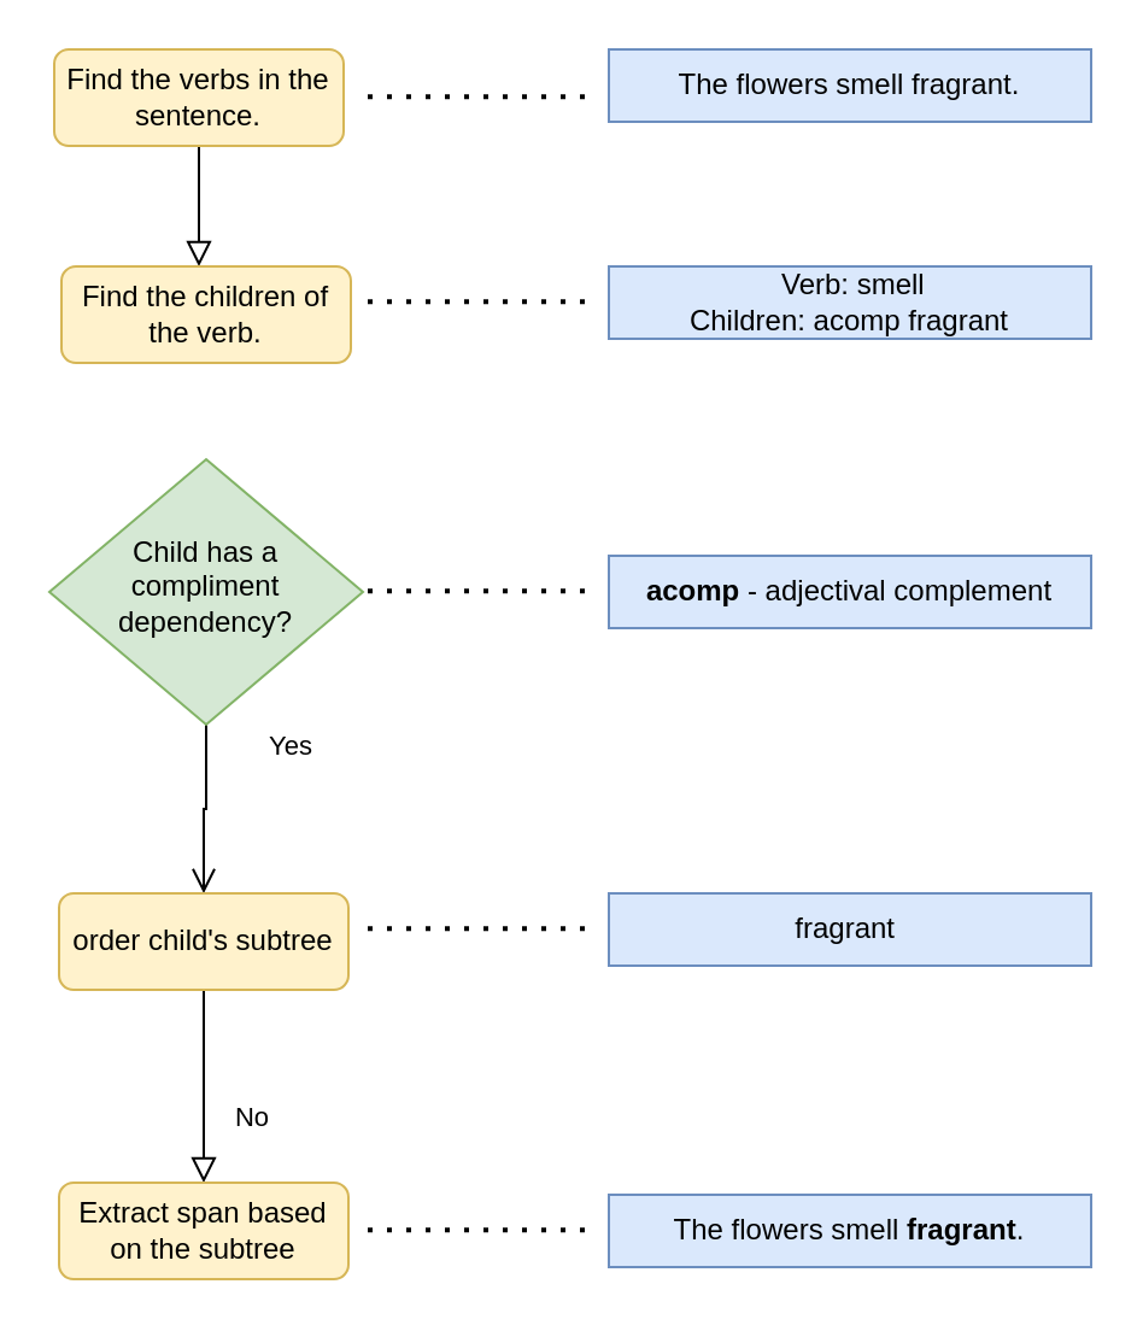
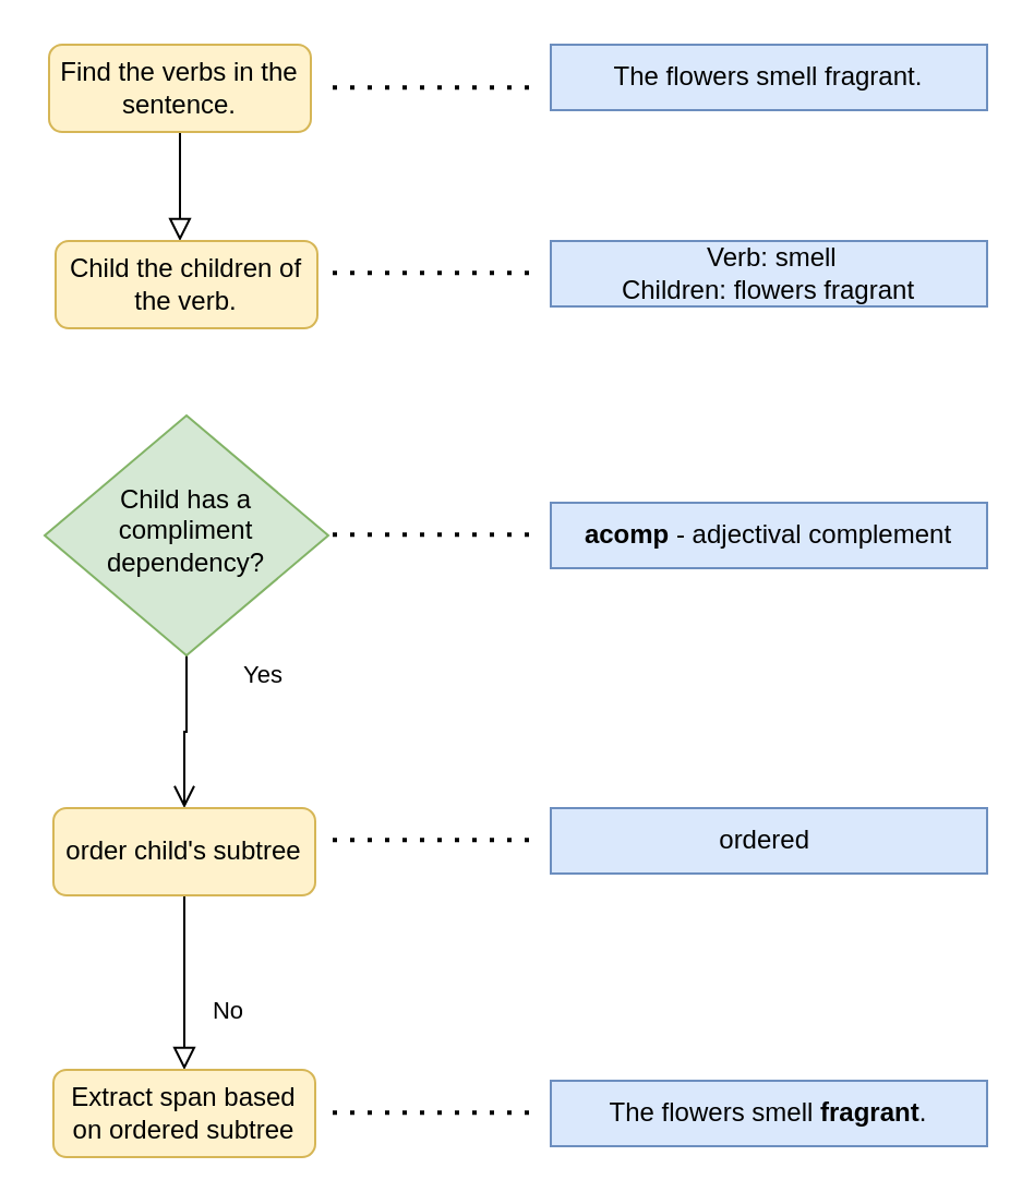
- <mxCell id="11" value="&amp;nbsp;Verb: smell&lt;br&gt;Children:&amp;nbsp;acomp fragrant" style="rounded=0;whiteSpace=wrap;html=1;hachureGap=4;pointerEvents=0;fillColor=#dae8fc;strokeColor=#6c8ebf;" vertex="1" parent="1"><mxGeometry x="252" y="110" width="200" height="30" as="geometry" /></mxCell>
+ <mxCell id="11" value="&amp;nbsp;Verb: smell&lt;br&gt;Children:&amp;nbsp;flowers fragrant" style="rounded=0;whiteSpace=wrap;html=1;hachureGap=4;pointerEvents=0;fillColor=#dae8fc;strokeColor=#6c8ebf;" vertex="1" parent="1"><mxGeometry x="252" y="110" width="200" height="30" as="geometry" /></mxCell>
- <mxCell id="8" value="Find the children of the verb." style="rounded=1;whiteSpace=wrap;html=1;fontSize=12;glass=0;strokeWidth=1;shadow=0;fillColor=#fff2cc;strokeColor=#d6b656;" vertex="1" parent="1"><mxGeometry x="25" y="110" width="120" height="40" as="geometry" /></mxCell>
+ <mxCell id="8" value="Child the children of the verb." style="rounded=1;whiteSpace=wrap;html=1;fontSize=12;glass=0;strokeWidth=1;shadow=0;fillColor=#fff2cc;strokeColor=#d6b656;" vertex="1" parent="1"><mxGeometry x="25" y="110" width="120" height="40" as="geometry" /></mxCell>
- <mxCell id="12" value="fragrant&amp;nbsp;" style="rounded=0;whiteSpace=wrap;html=1;hachureGap=4;pointerEvents=0;fillColor=#dae8fc;strokeColor=#6c8ebf;" vertex="1" parent="1"><mxGeometry x="252" y="370" width="200" height="30" as="geometry" /></mxCell>
+ <mxCell id="12" value="ordered&amp;nbsp;" style="rounded=0;whiteSpace=wrap;html=1;hachureGap=4;pointerEvents=0;fillColor=#dae8fc;strokeColor=#6c8ebf;" vertex="1" parent="1"><mxGeometry x="252" y="370" width="200" height="30" as="geometry" /></mxCell>
- <mxCell id="7" value="Extract span based on the subtree" style="rounded=1;whiteSpace=wrap;html=1;fontSize=12;glass=0;strokeWidth=1;shadow=0;fillColor=#fff2cc;strokeColor=#d6b656;" parent="1" vertex="1"><mxGeometry x="24" y="490" width="120" height="40" as="geometry" /></mxCell>
+ <mxCell id="7" value="Extract span based on ordered subtree" style="rounded=1;whiteSpace=wrap;html=1;fontSize=12;glass=0;strokeWidth=1;shadow=0;fillColor=#fff2cc;strokeColor=#d6b656;" parent="1" vertex="1"><mxGeometry x="24" y="490" width="120" height="40" as="geometry" /></mxCell>
